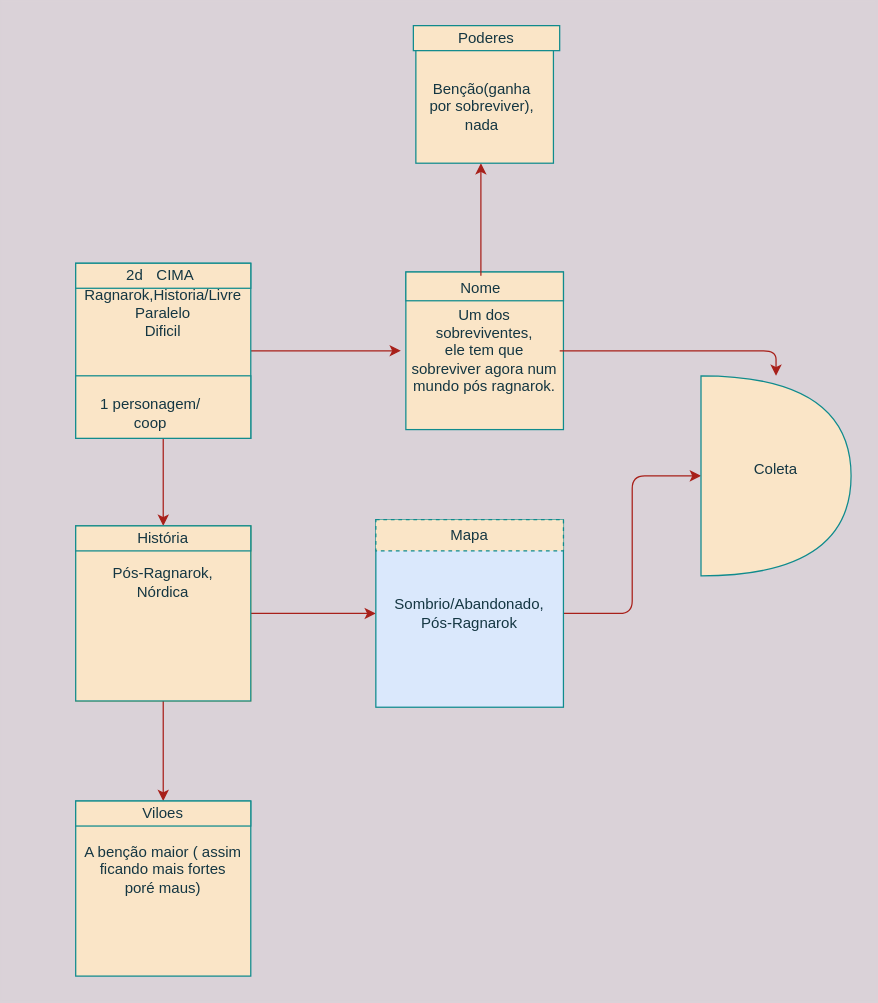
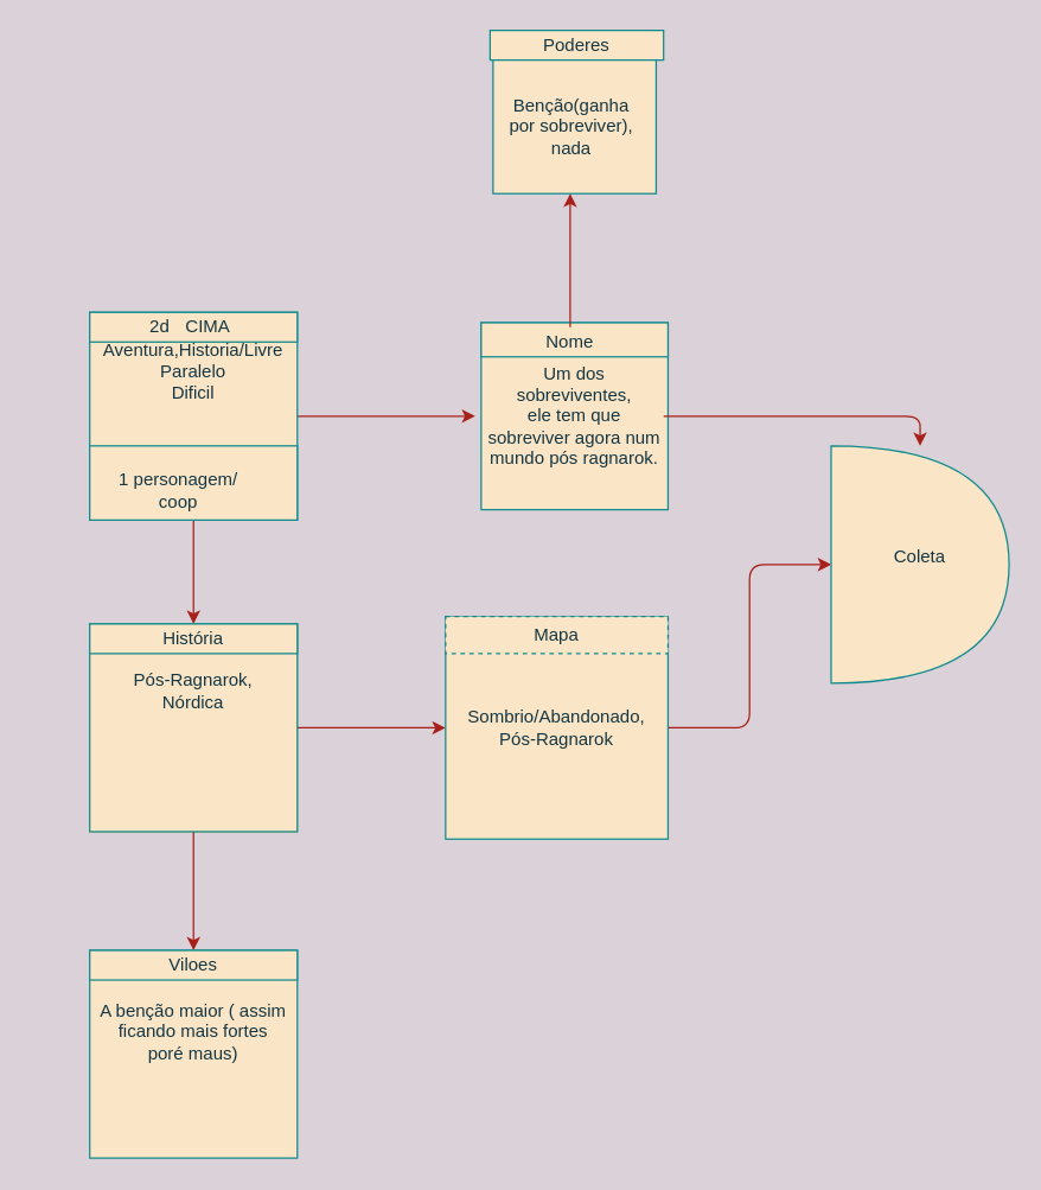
- <mxCell id="9" value="Ragnarok,Historia/Livre&lt;br&gt;Paralelo&lt;br&gt;Dificil" style="text;html=1;strokeColor=none;fillColor=none;align=center;verticalAlign=middle;whiteSpace=wrap;rounded=0;fontColor=#143642;" vertex="1" parent="1"><mxGeometry x="20" y="240" width="220" height="20" as="geometry" /></mxCell>
+ <mxCell id="9" value="Aventura,Historia/Livre&lt;br&gt;Paralelo&lt;br&gt;Dificil" style="text;html=1;strokeColor=none;fillColor=none;align=center;verticalAlign=middle;whiteSpace=wrap;rounded=0;fontColor=#143642;" vertex="1" parent="1"><mxGeometry x="20" y="240" width="220" height="20" as="geometry" /></mxCell>
- <mxCell id="23" value="Sombrio/Abandonado,&lt;br&gt;Pós-Ragnarok" style="whiteSpace=wrap;html=1;aspect=fixed;rounded=0;sketch=0;strokeColor=#0F8B8D;fillColor=#dae8fc;fontColor=#143642;" vertex="1" parent="1"><mxGeometry x="300" y="415" width="150" height="150" as="geometry" /></mxCell>
+ <mxCell id="23" value="Sombrio/Abandonado,&lt;br&gt;Pós-Ragnarok" style="whiteSpace=wrap;html=1;aspect=fixed;rounded=0;sketch=0;strokeColor=#0F8B8D;fillColor=#FAE5C7;fontColor=#143642;" vertex="1" parent="1"><mxGeometry x="300" y="415" width="150" height="150" as="geometry" /></mxCell>
